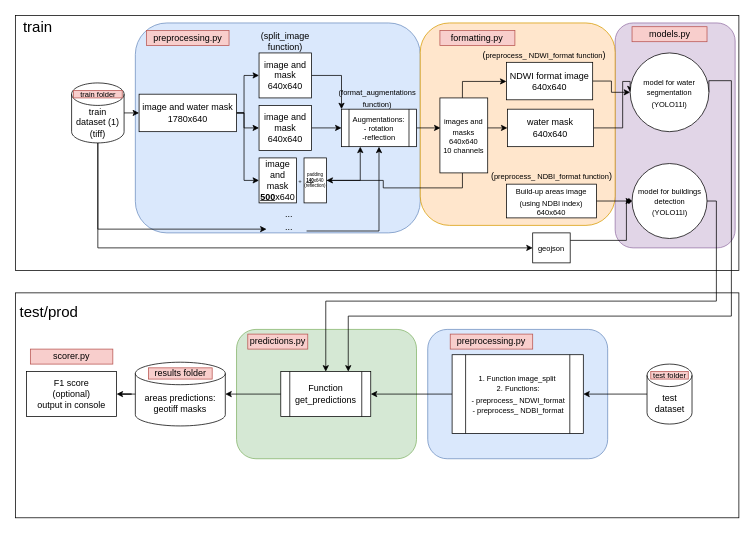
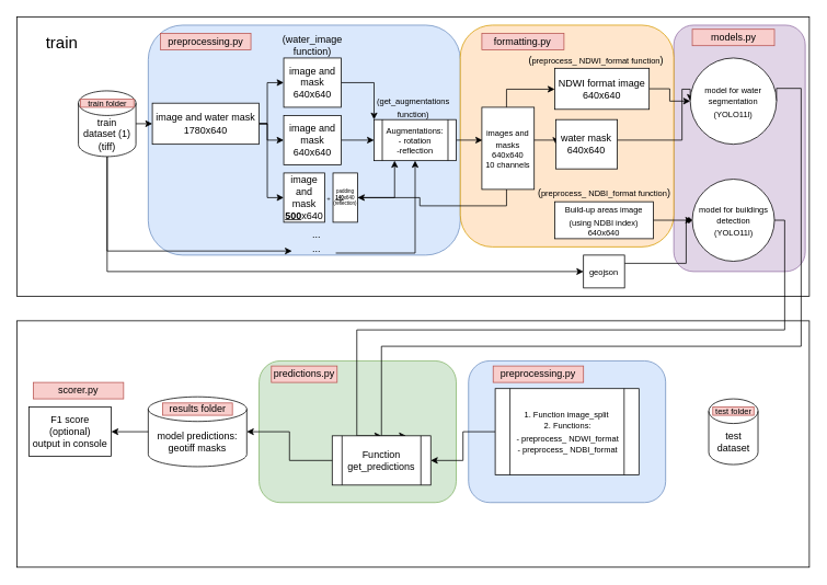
- <mxCell id="46" value="&lt;font style=&quot;font-size: 20px;&quot;&gt;train&lt;/font&gt;" style="text;html=1;align=center;verticalAlign=middle;whiteSpace=wrap;rounded=0;" vertex="1" parent="1"><mxGeometry y="20" width="60" height="30" as="geometry" x="20" /></mxCell>
+ <mxCell id="46" value="&lt;font style=&quot;font-size: 20px;&quot;&gt;train&lt;/font&gt;" style="text;html=1;align=center;verticalAlign=middle;whiteSpace=wrap;rounded=0;" vertex="1" parent="1"><mxGeometry x="45" y="35" width="60" height="30" as="geometry" /></mxCell>
- <mxCell id="54" value="(split_image function)" style="text;html=1;align=center;verticalAlign=middle;whiteSpace=wrap;rounded=0;" vertex="1" parent="1"><mxGeometry x="330" y="40" width="100" height="30" as="geometry" /></mxCell>
+ <mxCell id="54" value="(water_image function)" style="text;html=1;align=center;verticalAlign=middle;whiteSpace=wrap;rounded=0;" vertex="1" parent="1"><mxGeometry x="330" y="40" width="100" height="30" as="geometry" /></mxCell>
- <mxCell id="65" value="&lt;font style=&quot;font-size: 10px;&quot;&gt;(format_augmentations function)&lt;/font&gt;" style="text;html=1;align=center;verticalAlign=middle;whiteSpace=wrap;rounded=0;" vertex="1" parent="1"><mxGeometry x="452.5" y="115" width="100" height="30" as="geometry" /></mxCell>
+ <mxCell id="65" value="&lt;font style=&quot;font-size: 10px;&quot;&gt;(get_augmentations function)&lt;/font&gt;" style="text;html=1;align=center;verticalAlign=middle;whiteSpace=wrap;rounded=0;" vertex="1" parent="1"><mxGeometry x="452.5" y="115" width="100" height="30" as="geometry" /></mxCell>
- <mxCell id="41" value="&lt;div&gt;&lt;span style=&quot;background-color: initial;&quot;&gt;water mask&lt;/span&gt;&lt;/div&gt;&lt;div&gt;&lt;span style=&quot;background-color: initial;&quot;&gt;640x640&lt;/span&gt;&lt;/div&gt;" style="rounded=0;whiteSpace=wrap;html=1;" vertex="1" parent="1"><mxGeometry x="676.25" y="145" width="115" height="50" as="geometry" /></mxCell>
+ <mxCell id="41" value="&lt;div&gt;&lt;span style=&quot;background-color: initial;&quot;&gt;water mask&lt;/span&gt;&lt;/div&gt;&lt;div&gt;&lt;span style=&quot;background-color: initial;&quot;&gt;640x640&lt;/span&gt;&lt;/div&gt;" style="rounded=0;whiteSpace=wrap;html=1;" vertex="1" parent="1"><mxGeometry x="676.25" y="145" width="75" height="60" as="geometry" /></mxCell>
- <mxCell id="47" value="&lt;font style=&quot;font-size: 20px;&quot;&gt;test/prod&lt;/font&gt;" style="text;html=1;align=center;verticalAlign=middle;whiteSpace=wrap;rounded=0;" vertex="1" parent="1"><mxGeometry x="35" y="400" width="60" height="30" as="geometry" /></mxCell>
- <mxCell id="51" value="F1 score&lt;div&gt;(optional)&lt;/div&gt;&lt;div&gt;output in console&lt;/div&gt;" style="whiteSpace=wrap;html=1;rounded=0;" vertex="1" parent="1"><mxGeometry x="35" y="495" width="120" height="60" as="geometry" /></mxCell>
+ <mxCell id="51" value="F1 score&lt;div&gt;(optional)&lt;/div&gt;&lt;div&gt;output in console&lt;/div&gt;" style="whiteSpace=wrap;html=1;rounded=0;" vertex="1" parent="1"><mxGeometry x="35" y="495" width="100" height="60" as="geometry" /></mxCell>
- <mxCell id="67" value="Function get_predictions" style="shape=process;whiteSpace=wrap;html=1;backgroundOutline=1;" vertex="1" parent="1"><mxGeometry x="374" y="495" width="120" height="60" as="geometry" /></mxCell>
+ <mxCell id="67" value="Function get_predictions" style="shape=process;whiteSpace=wrap;html=1;backgroundOutline=1;" vertex="1" parent="1"><mxGeometry x="404" y="530" width="120" height="60" as="geometry" /></mxCell>
- <mxCell id="49" value="" style="edgeStyle=orthogonalEdgeStyle;rounded=0;orthogonalLoop=1;jettySize=auto;html=1;entryX=1;entryY=0.5;entryDx=0;entryDy=0;" edge="1" parent="1" source="50" target="53"><mxGeometry relative="1" as="geometry"><mxPoint x="812.5" y="525" as="targetPoint" /></mxGeometry></mxCell>
- <mxCell id="7" value="areas predictions:&lt;div&gt;geotiff masks&lt;/div&gt;" style="shape=cylinder3;whiteSpace=wrap;html=1;boundedLbl=1;backgroundOutline=1;size=15;" vertex="1" parent="1"><mxGeometry x="180" y="482.5" width="120" height="85" as="geometry" /></mxCell>
+ <mxCell id="7" value="model predictions:&lt;div&gt;geotiff masks&lt;/div&gt;" style="shape=cylinder3;whiteSpace=wrap;html=1;boundedLbl=1;backgroundOutline=1;size=15;" vertex="1" parent="1"><mxGeometry x="180" y="482.5" width="120" height="85" as="geometry" /></mxCell>
